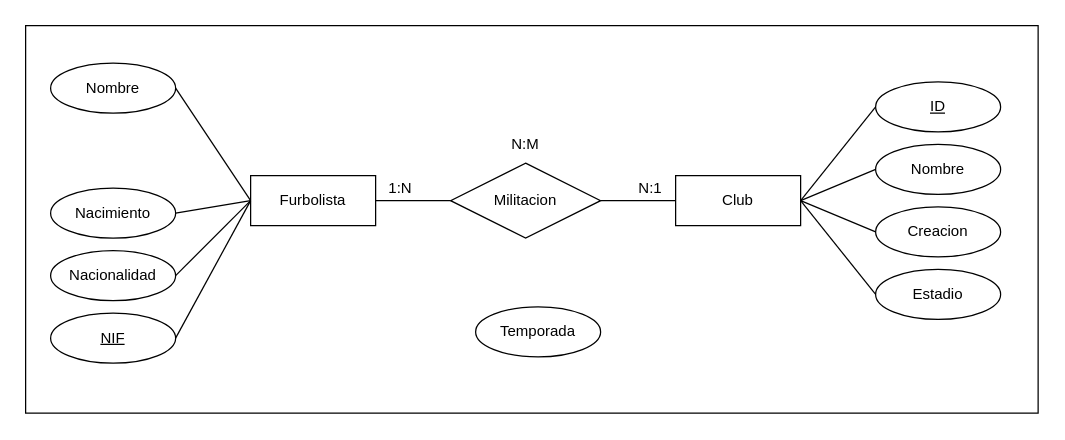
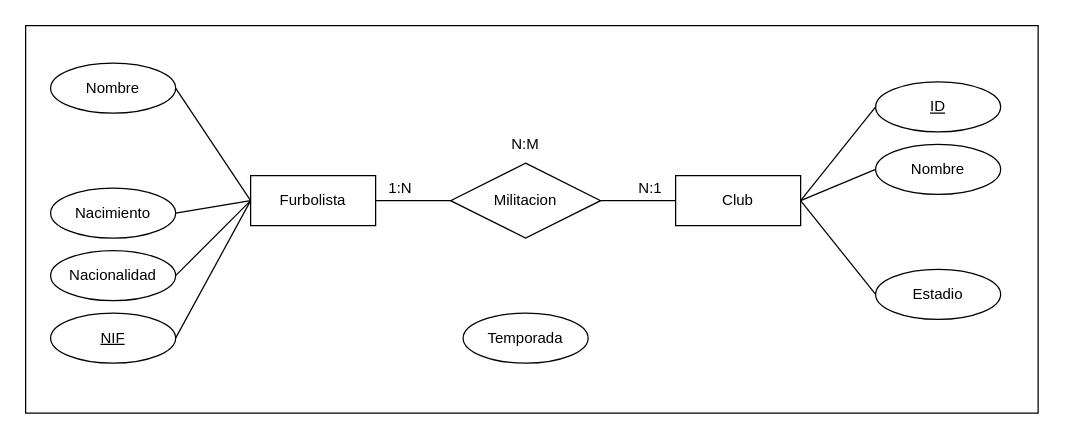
- <mxCell id="19" value="" style="endArrow=none;html=1;rounded=0;exitX=0;exitY=0.5;exitDx=0;exitDy=0;entryX=1;entryY=0.5;entryDx=0;entryDy=0;" parent="1" source="14" target="4" edge="1"><mxGeometry relative="1" as="geometry"><mxPoint x="720" y="105" as="sourcePoint" /><mxPoint x="660" y="180" as="targetPoint" /></mxGeometry></mxCell>
- <mxCell id="14" value="Creacion" style="ellipse;whiteSpace=wrap;html=1;align=center;" parent="1" vertex="1"><mxGeometry x="700" y="165" width="100" height="40" as="geometry" /></mxCell>
- <mxCell id="21" value="Temporada" style="ellipse;whiteSpace=wrap;html=1;align=center;" parent="1" vertex="1"><mxGeometry x="380" y="245" width="100" height="40" as="geometry" /></mxCell>
+ <mxCell id="21" value="Temporada" style="ellipse;whiteSpace=wrap;html=1;align=center;" parent="1" vertex="1"><mxGeometry x="370" y="250" width="100" height="40" as="geometry" /></mxCell>
